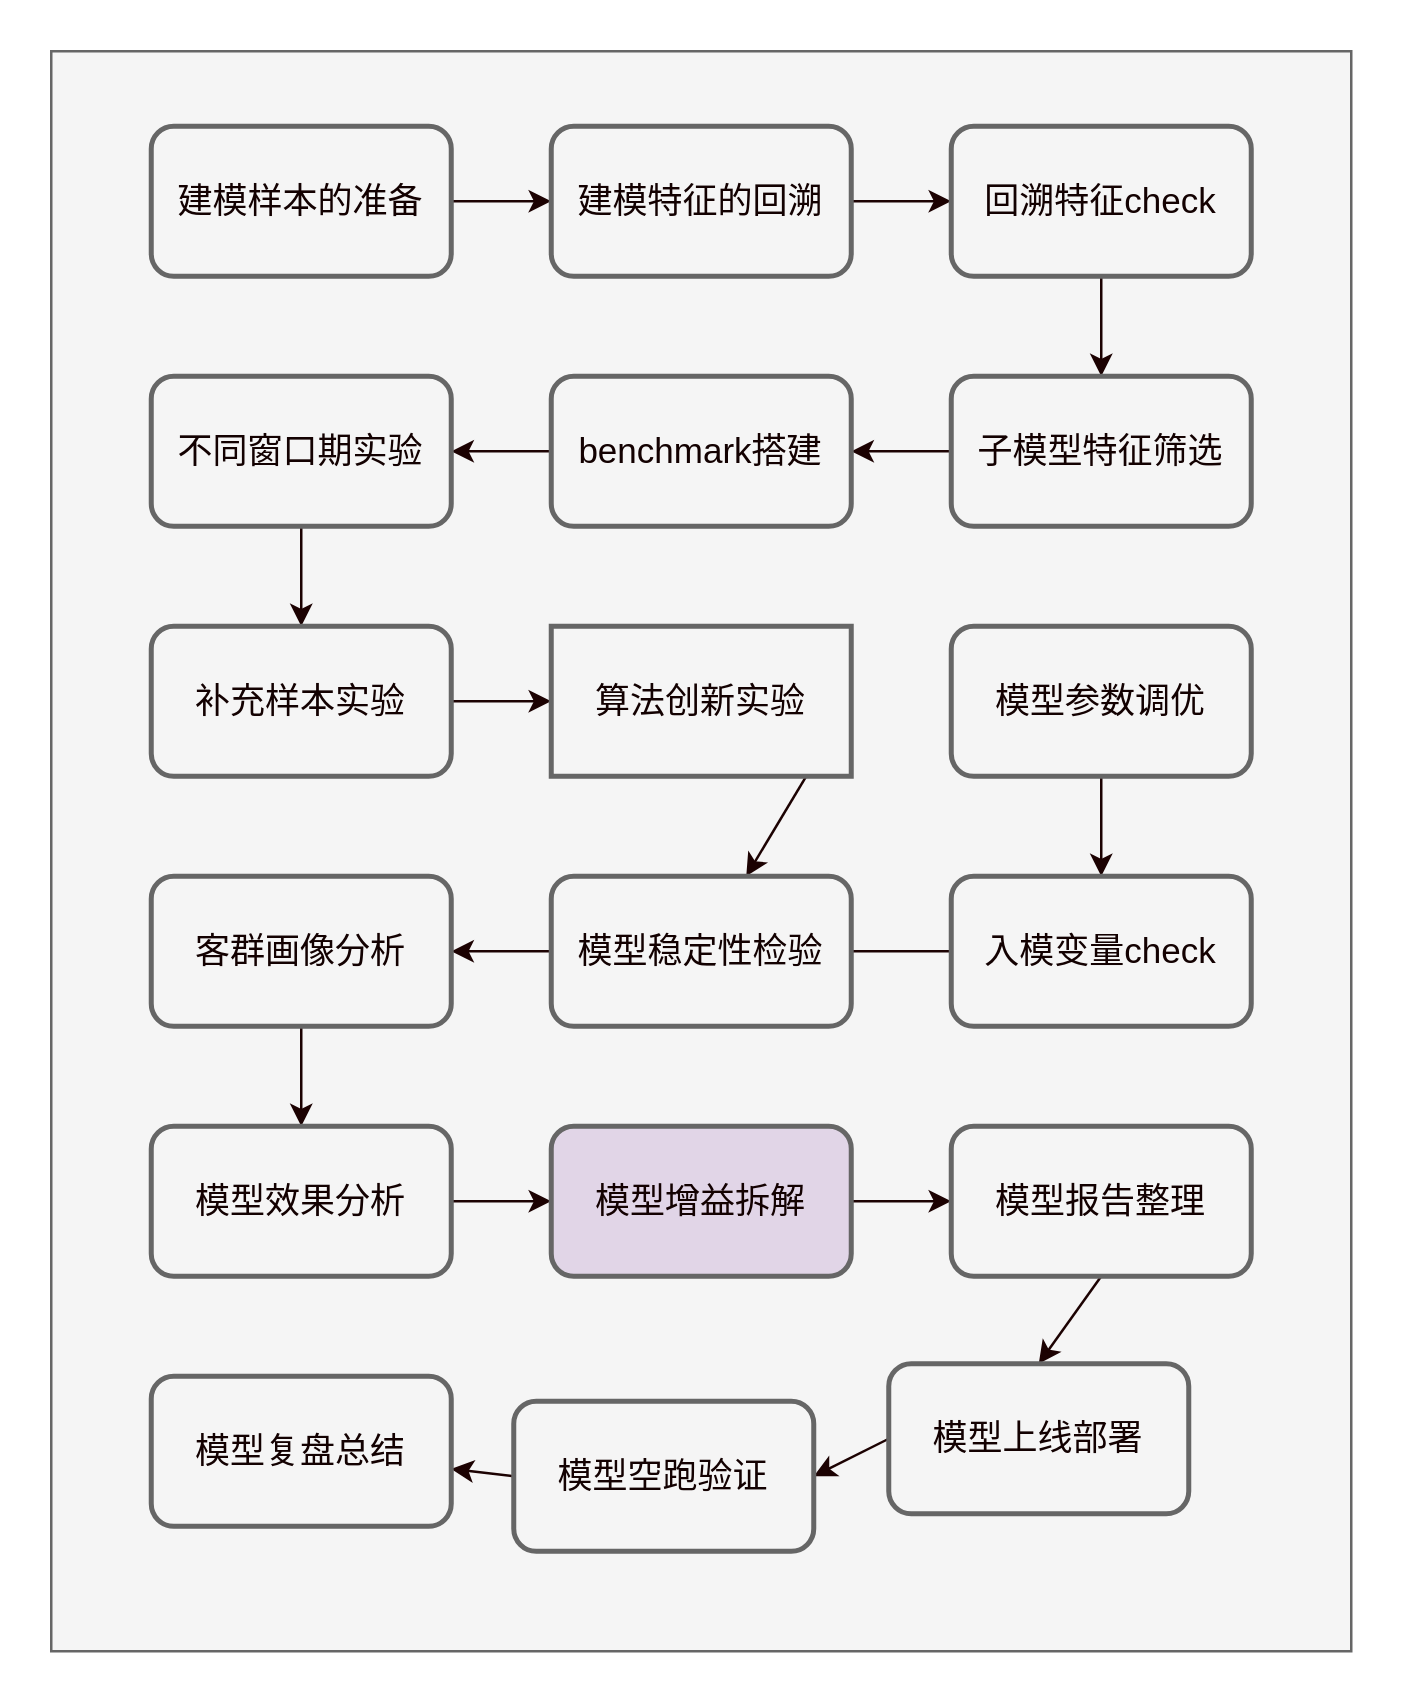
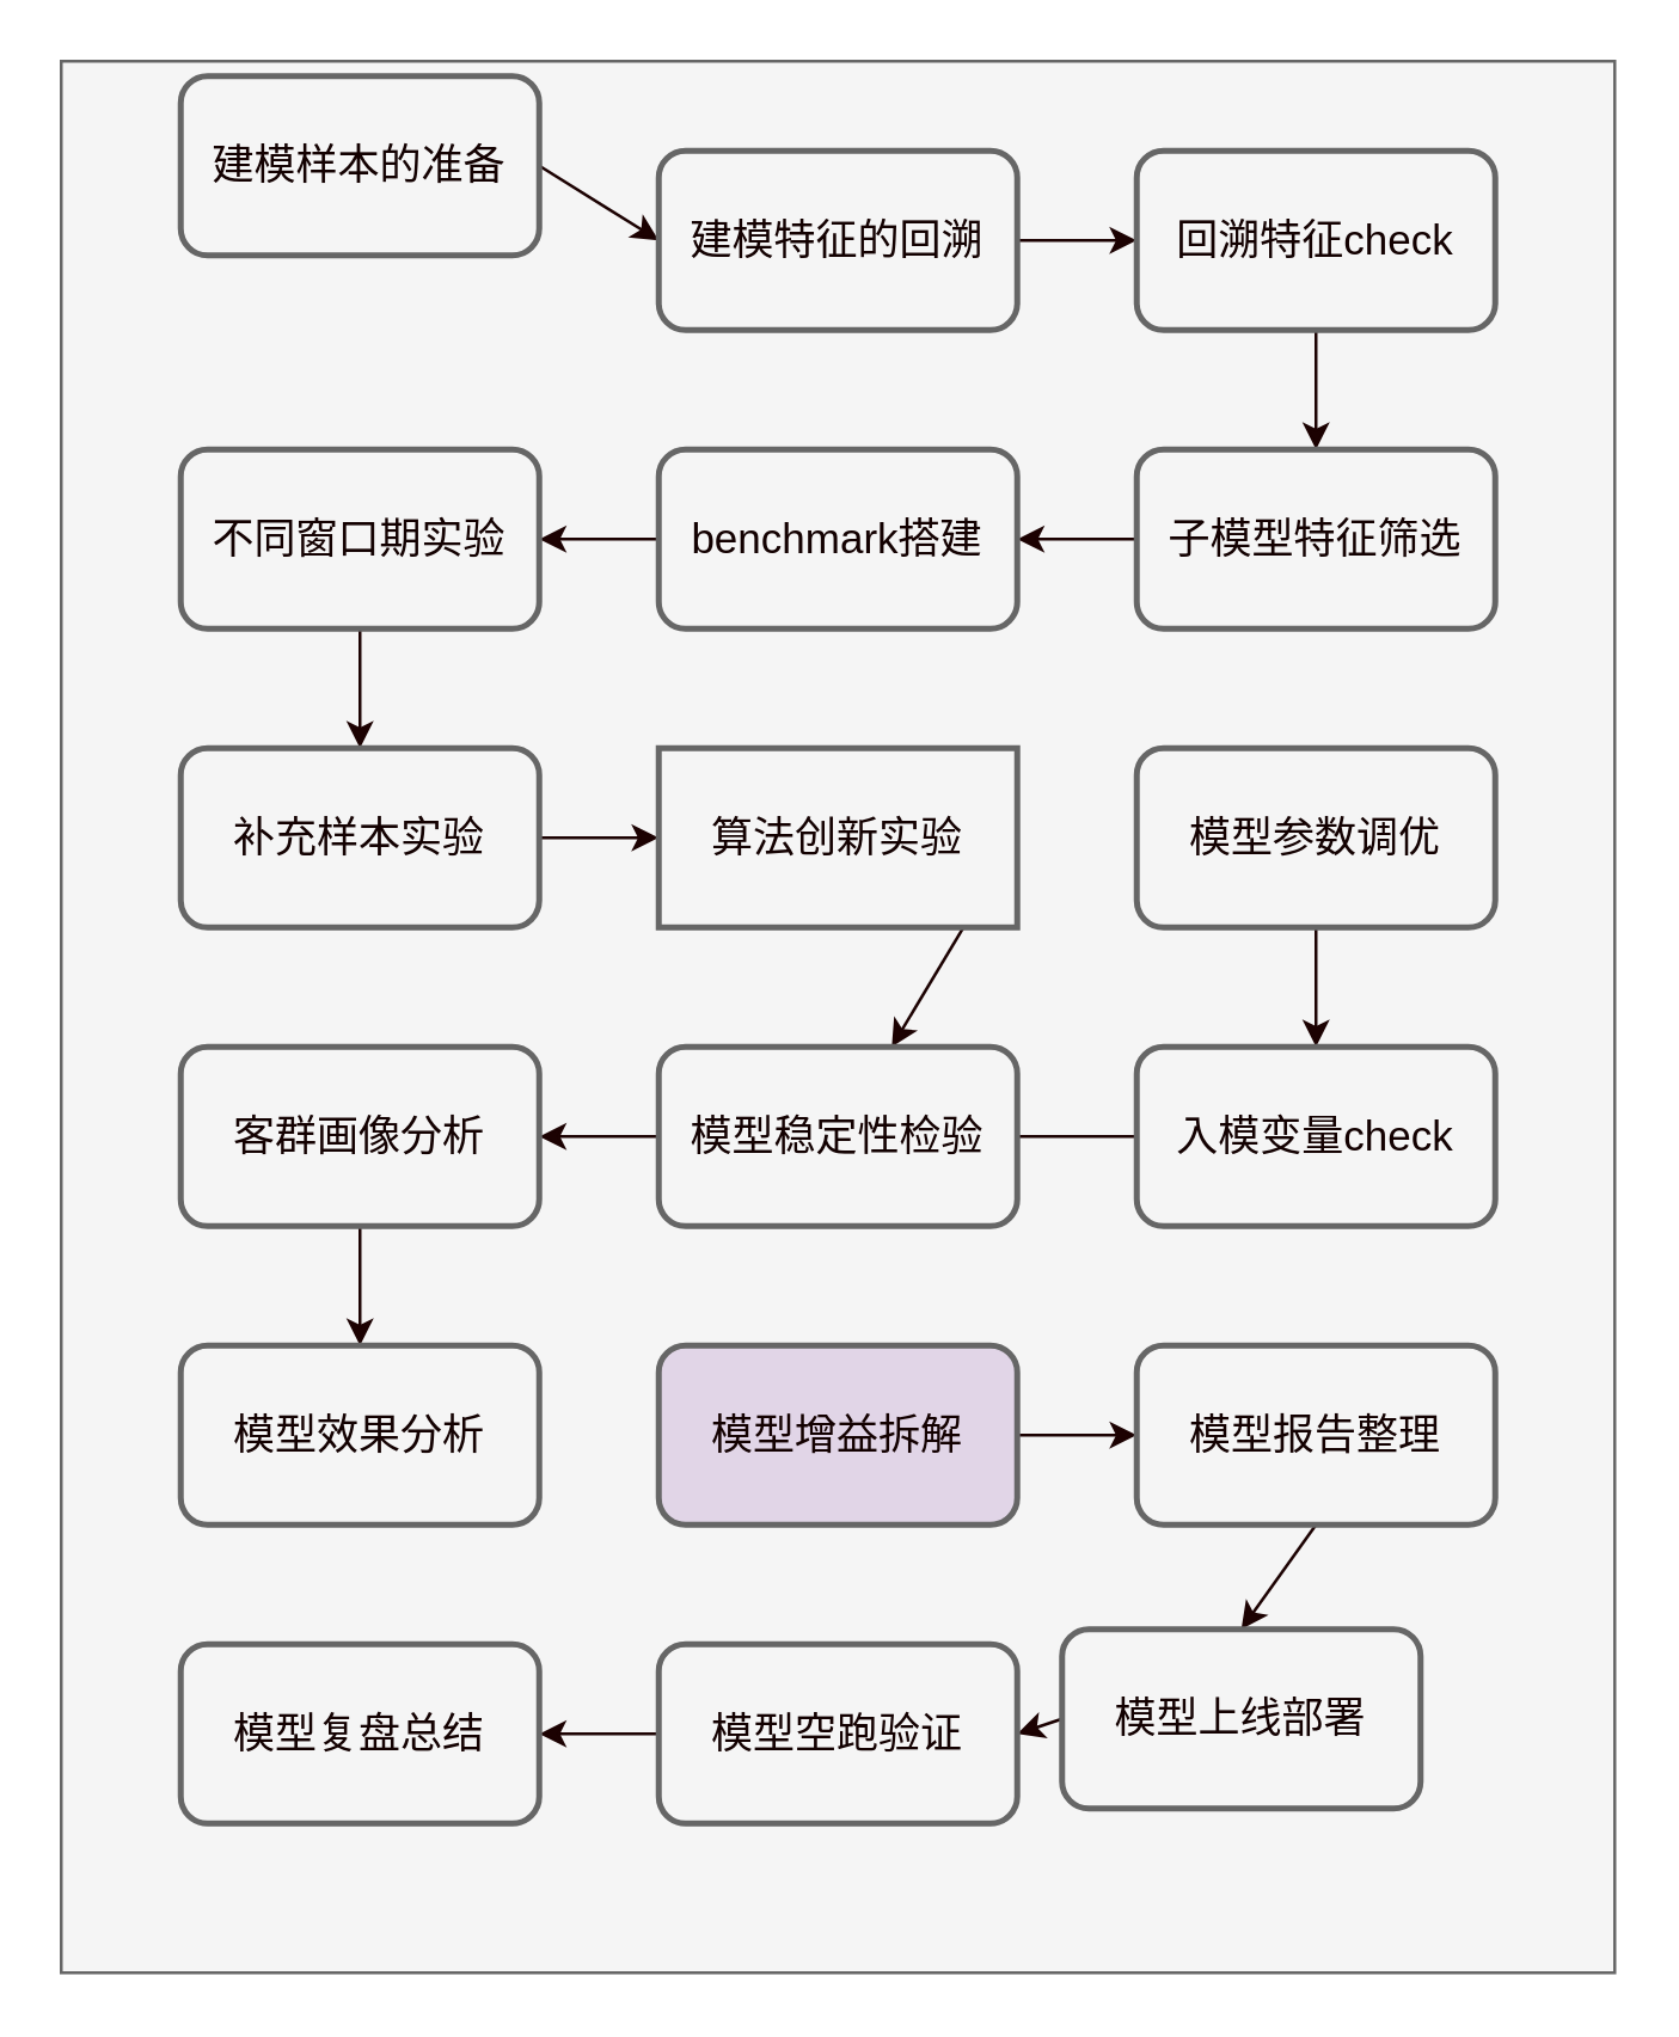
- <mxCell id="4" value="建模样本的准备" style="rounded=1;whiteSpace=wrap;html=1;fontColor=#130101;fillColor=#f5f5f5;strokeColor=#666666;fontSize=14;strokeWidth=2;perimeterSpacing=0;" parent="1" vertex="1"><mxGeometry x="60" y="50" width="120" height="60" as="geometry" /></mxCell>
+ <mxCell id="4" value="建模样本的准备" style="rounded=1;whiteSpace=wrap;html=1;fontColor=#130101;fillColor=#f5f5f5;strokeColor=#666666;fontSize=14;strokeWidth=2;perimeterSpacing=0;" parent="1" vertex="1"><mxGeometry x="60" y="25" width="120" height="60" as="geometry" /></mxCell>
- <mxCell id="28" style="edgeStyle=none;html=1;exitX=1;exitY=0.5;exitDx=0;exitDy=0;strokeColor=#1c0202;fontSize=14;fontColor=#130101;" parent="1" source="29" target="31" edge="1"><mxGeometry relative="1" as="geometry" /></mxCell>
- <mxCell id="37" value="模型空跑验证" style="rounded=1;whiteSpace=wrap;html=1;fontColor=#130101;fillColor=#f5f5f5;strokeColor=#666666;fontSize=14;strokeWidth=2;" parent="1" vertex="1"><mxGeometry x="205" y="560" width="120" height="60" as="geometry" /></mxCell>
+ <mxCell id="37" value="模型空跑验证" style="rounded=1;whiteSpace=wrap;html=1;fontColor=#130101;fillColor=#f5f5f5;strokeColor=#666666;fontSize=14;strokeWidth=2;" parent="1" vertex="1"><mxGeometry x="220" y="550" width="120" height="60" as="geometry" /></mxCell>
